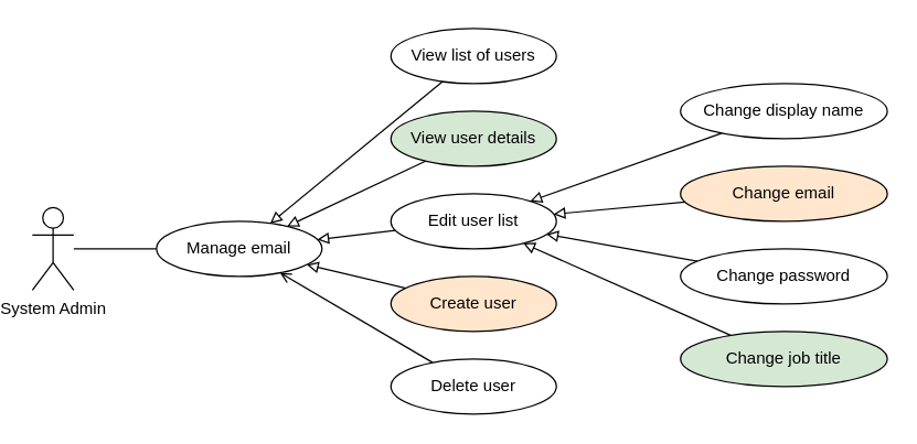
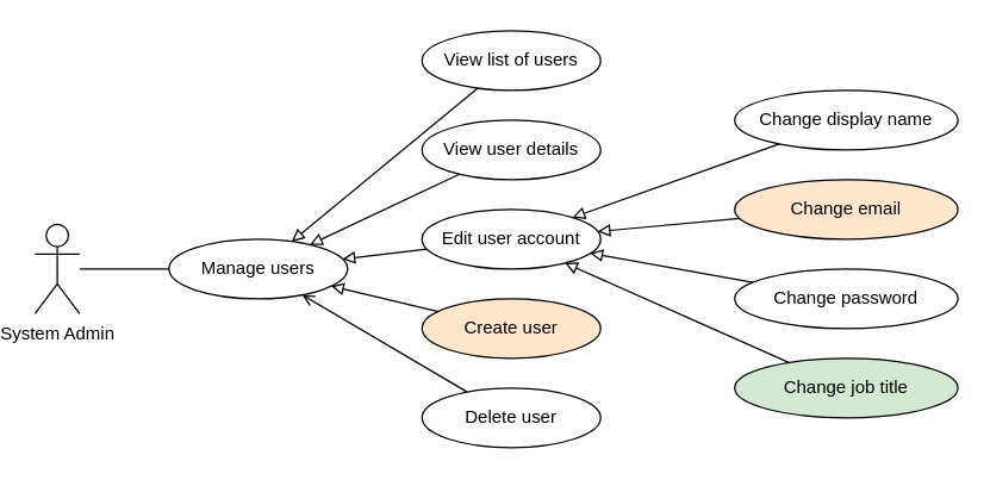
- <mxCell id="8" value="View user details" style="ellipse;whiteSpace=wrap;html=1;fillColor=#d5e8d4;" vertex="1" parent="1"><mxGeometry x="280" y="80" width="120" height="40" as="geometry" /></mxCell>
+ <mxCell id="8" value="View user details" style="ellipse;whiteSpace=wrap;html=1;" vertex="1" parent="1"><mxGeometry x="280" y="80" width="120" height="40" as="geometry" /></mxCell>
- <mxCell id="10" value="Edit user list" style="ellipse;whiteSpace=wrap;html=1;" vertex="1" parent="1"><mxGeometry x="280" y="140" width="120" height="40" as="geometry" /></mxCell>
+ <mxCell id="10" value="Edit user account" style="ellipse;whiteSpace=wrap;html=1;" vertex="1" parent="1"><mxGeometry x="280" y="140" width="120" height="40" as="geometry" /></mxCell>
- <mxCell id="4" value="Manage email" style="ellipse;whiteSpace=wrap;html=1;" vertex="1" parent="1"><mxGeometry x="110" y="160" width="120" height="40" as="geometry" /></mxCell>
+ <mxCell id="4" value="Manage users" style="ellipse;whiteSpace=wrap;html=1;" vertex="1" parent="1"><mxGeometry x="110" y="160" width="120" height="40" as="geometry" /></mxCell>
